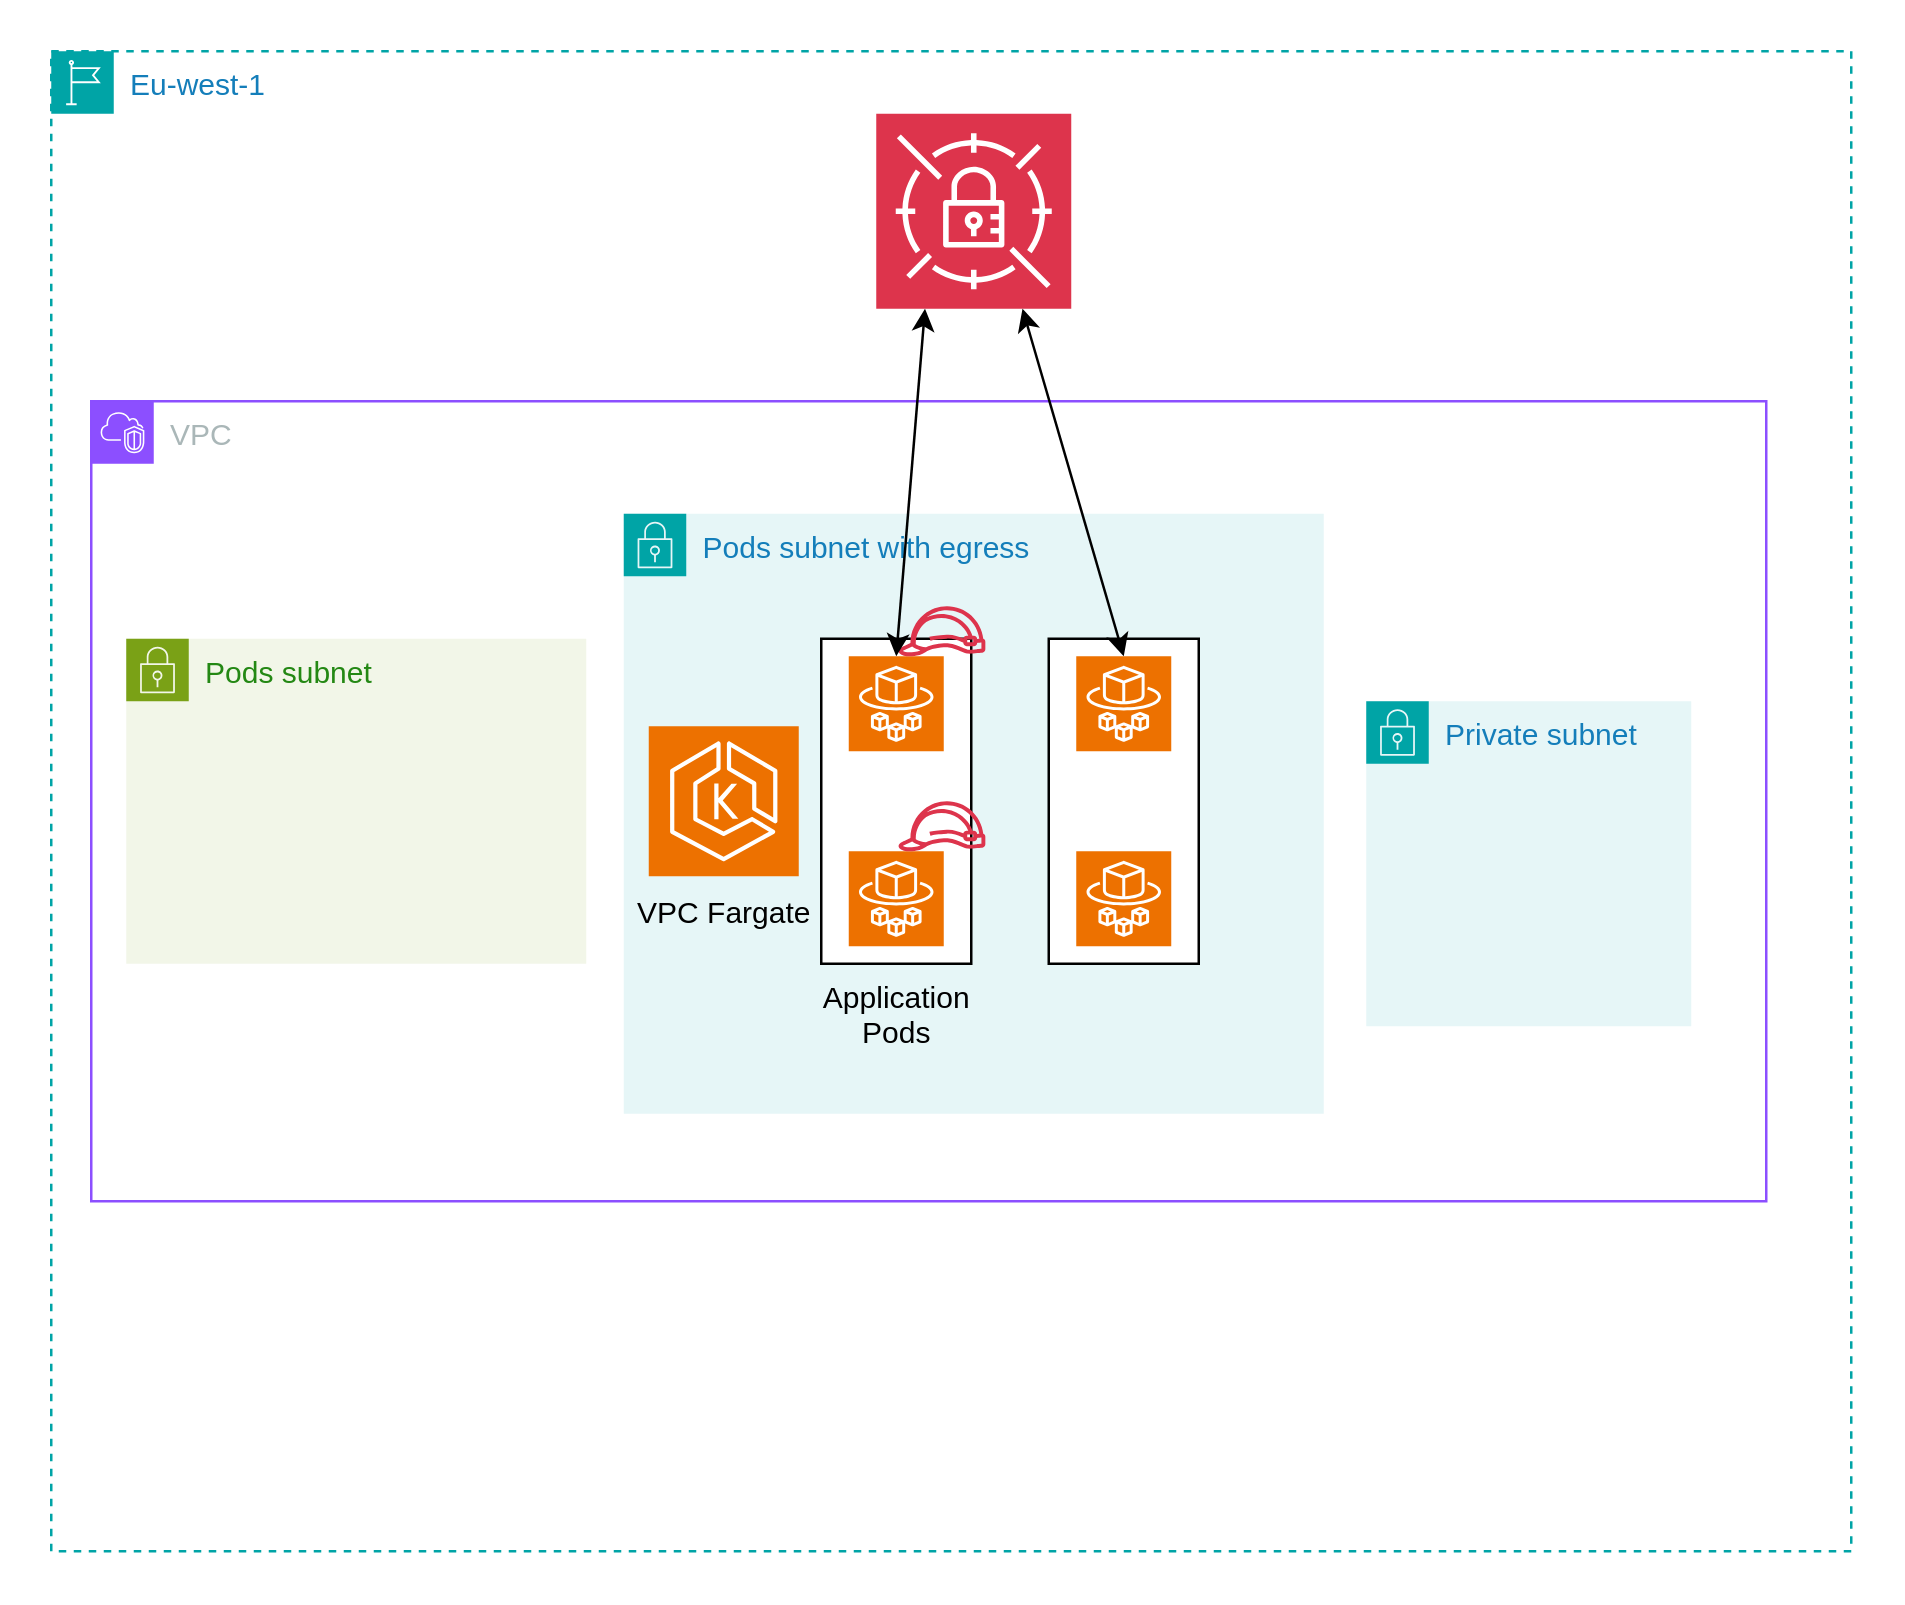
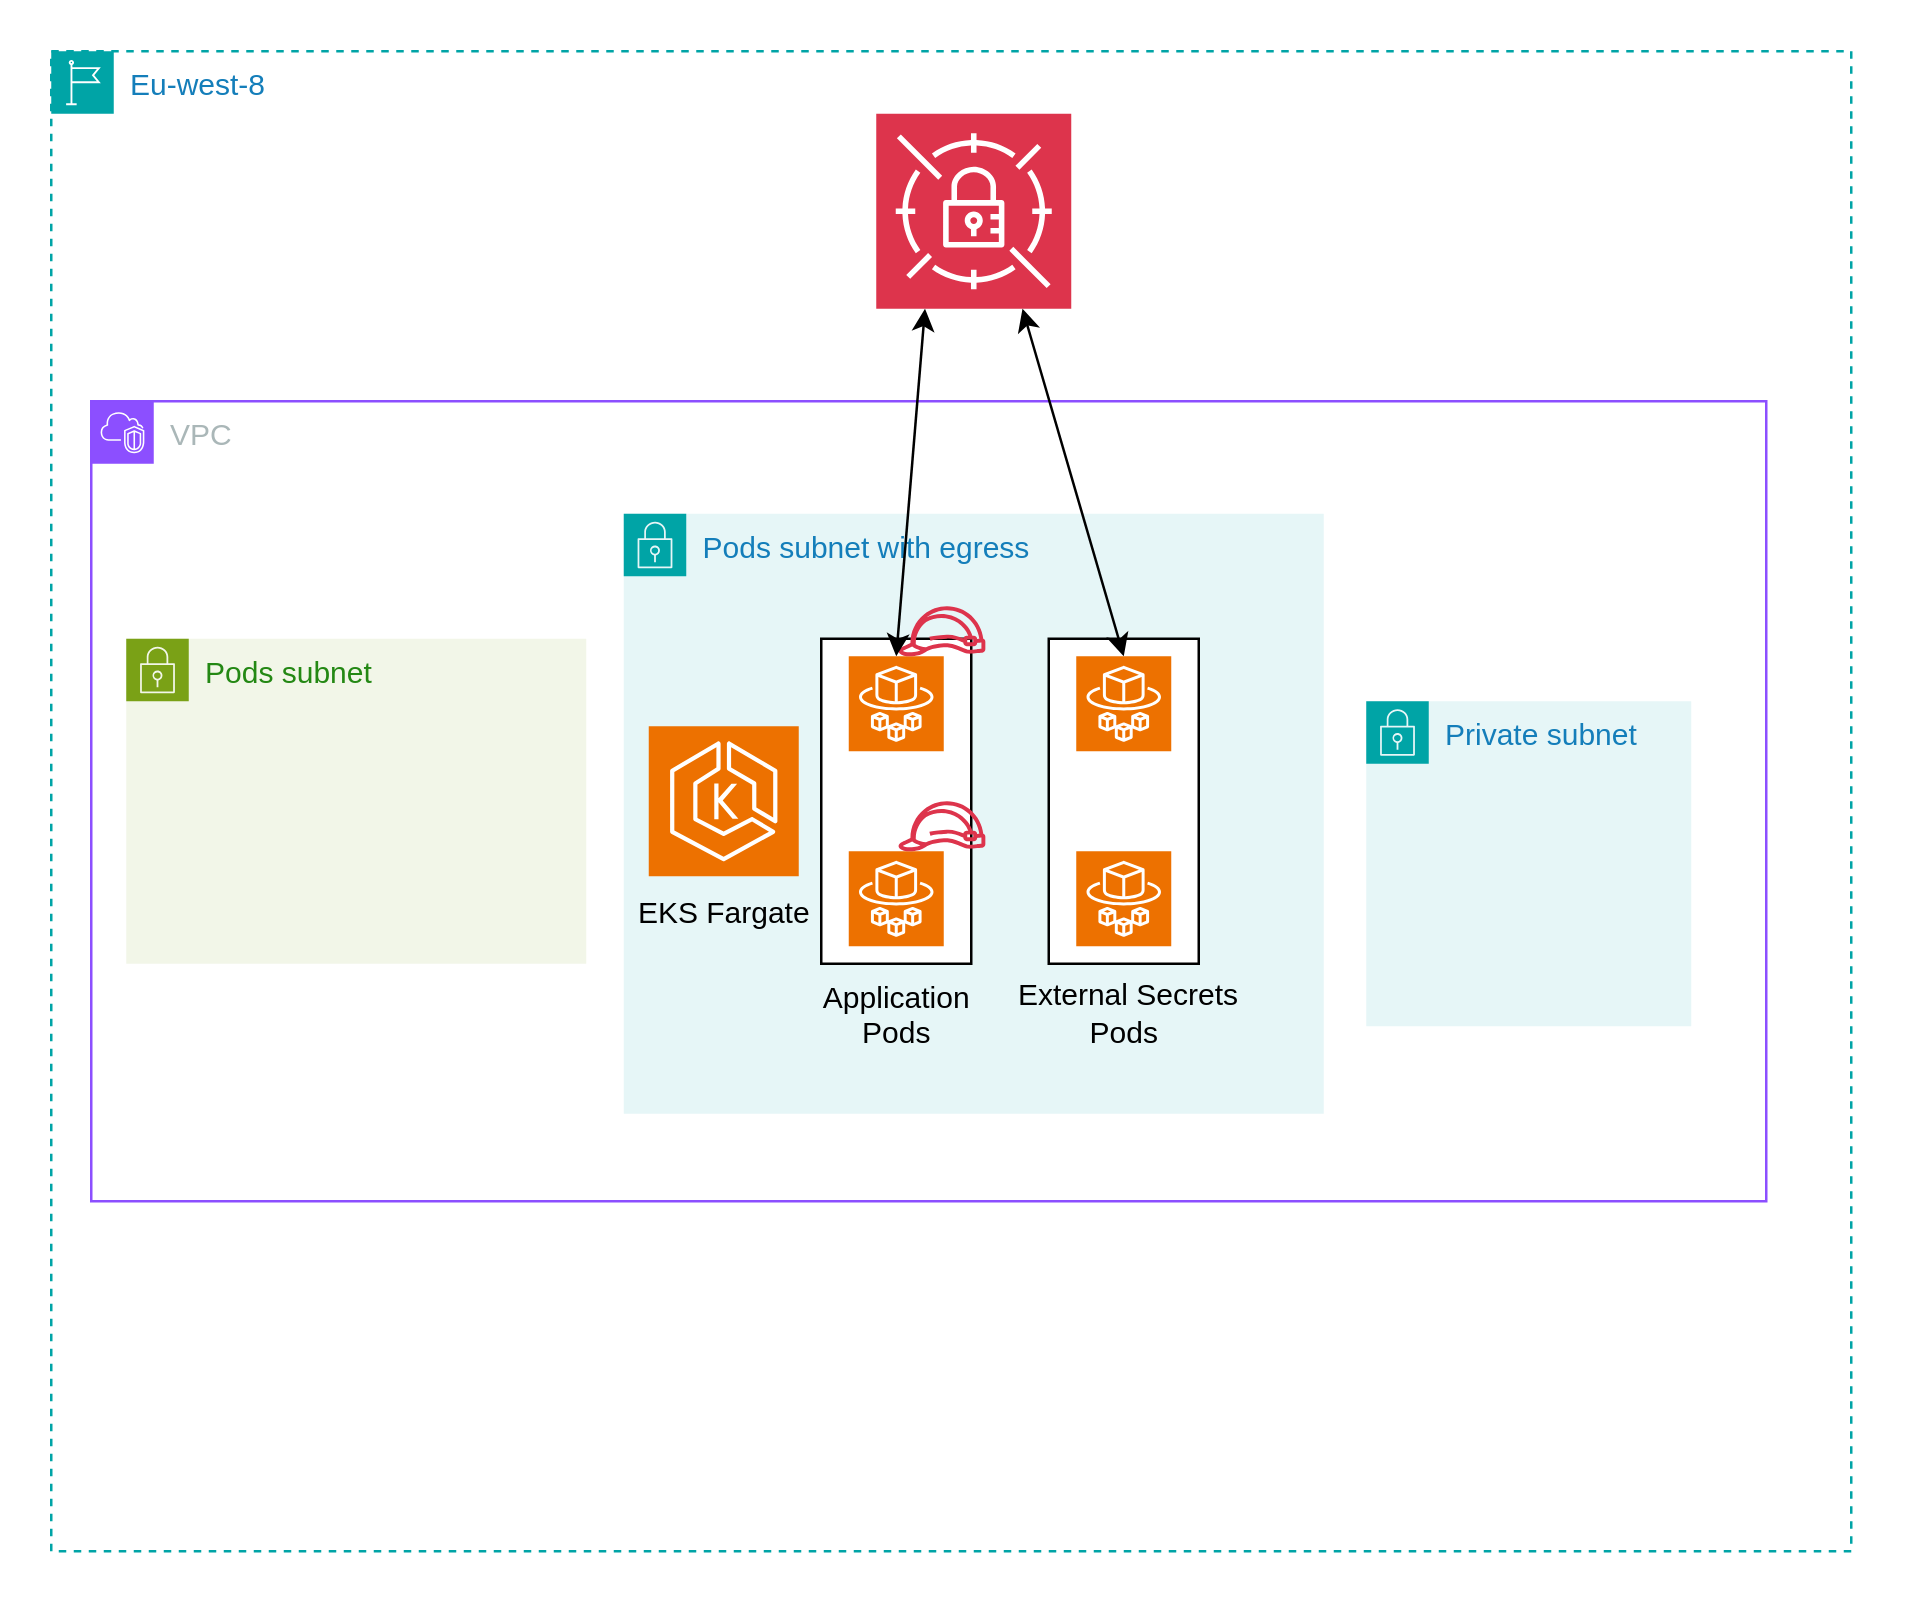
- <mxCell id="3" value="Eu-west-1" style="points=[[0,0],[0.25,0],[0.5,0],[0.75,0],[1,0],[1,0.25],[1,0.5],[1,0.75],[1,1],[0.75,1],[0.5,1],[0.25,1],[0,1],[0,0.75],[0,0.5],[0,0.25]];outlineConnect=0;gradientColor=none;html=1;whiteSpace=wrap;fontSize=12;fontStyle=0;container=1;pointerEvents=0;collapsible=0;recursiveResize=0;shape=mxgraph.aws4.group;grIcon=mxgraph.aws4.group_region;strokeColor=#00A4A6;fillColor=none;verticalAlign=top;align=left;spacingLeft=30;fontColor=#147EBA;dashed=1;" vertex="1" parent="1"><mxGeometry x="20" y="20" width="720" height="600" as="geometry" /></mxCell>
+ <mxCell id="3" value="Eu-west-8" style="points=[[0,0],[0.25,0],[0.5,0],[0.75,0],[1,0],[1,0.25],[1,0.5],[1,0.75],[1,1],[0.75,1],[0.5,1],[0.25,1],[0,1],[0,0.75],[0,0.5],[0,0.25]];outlineConnect=0;gradientColor=none;html=1;whiteSpace=wrap;fontSize=12;fontStyle=0;container=1;pointerEvents=0;collapsible=0;recursiveResize=0;shape=mxgraph.aws4.group;grIcon=mxgraph.aws4.group_region;strokeColor=#00A4A6;fillColor=none;verticalAlign=top;align=left;spacingLeft=30;fontColor=#147EBA;dashed=1;" vertex="1" parent="1"><mxGeometry x="20" y="20" width="720" height="600" as="geometry" /></mxCell>
- <mxCell id="13" value="VPC Fargate" style="text;html=1;align=center;verticalAlign=middle;resizable=0;points=[];autosize=1;strokeColor=none;fillColor=none;" vertex="1" parent="5"><mxGeometry x="-5" y="145" width="90" height="30" as="geometry" /></mxCell>
+ <mxCell id="13" value="EKS Fargate" style="text;html=1;align=center;verticalAlign=middle;resizable=0;points=[];autosize=1;strokeColor=none;fillColor=none;" vertex="1" parent="5"><mxGeometry x="-5" y="145" width="90" height="30" as="geometry" /></mxCell>
+ <mxCell id="16" value="&lt;span style=&quot;background-color: initial;&quot;&gt;&amp;nbsp;&lt;/span&gt;&lt;span style=&quot;background-color: initial;&quot;&gt;External Secrets&lt;/span&gt;&lt;div&gt;&lt;span style=&quot;background-color: initial;&quot;&gt;Pods&lt;/span&gt;&lt;/div&gt;" style="text;html=1;align=center;verticalAlign=middle;resizable=0;points=[];autosize=1;strokeColor=none;fillColor=none;" parent="5" vertex="1"><mxGeometry x="145" y="180" width="110" height="40" as="geometry" /></mxCell>
